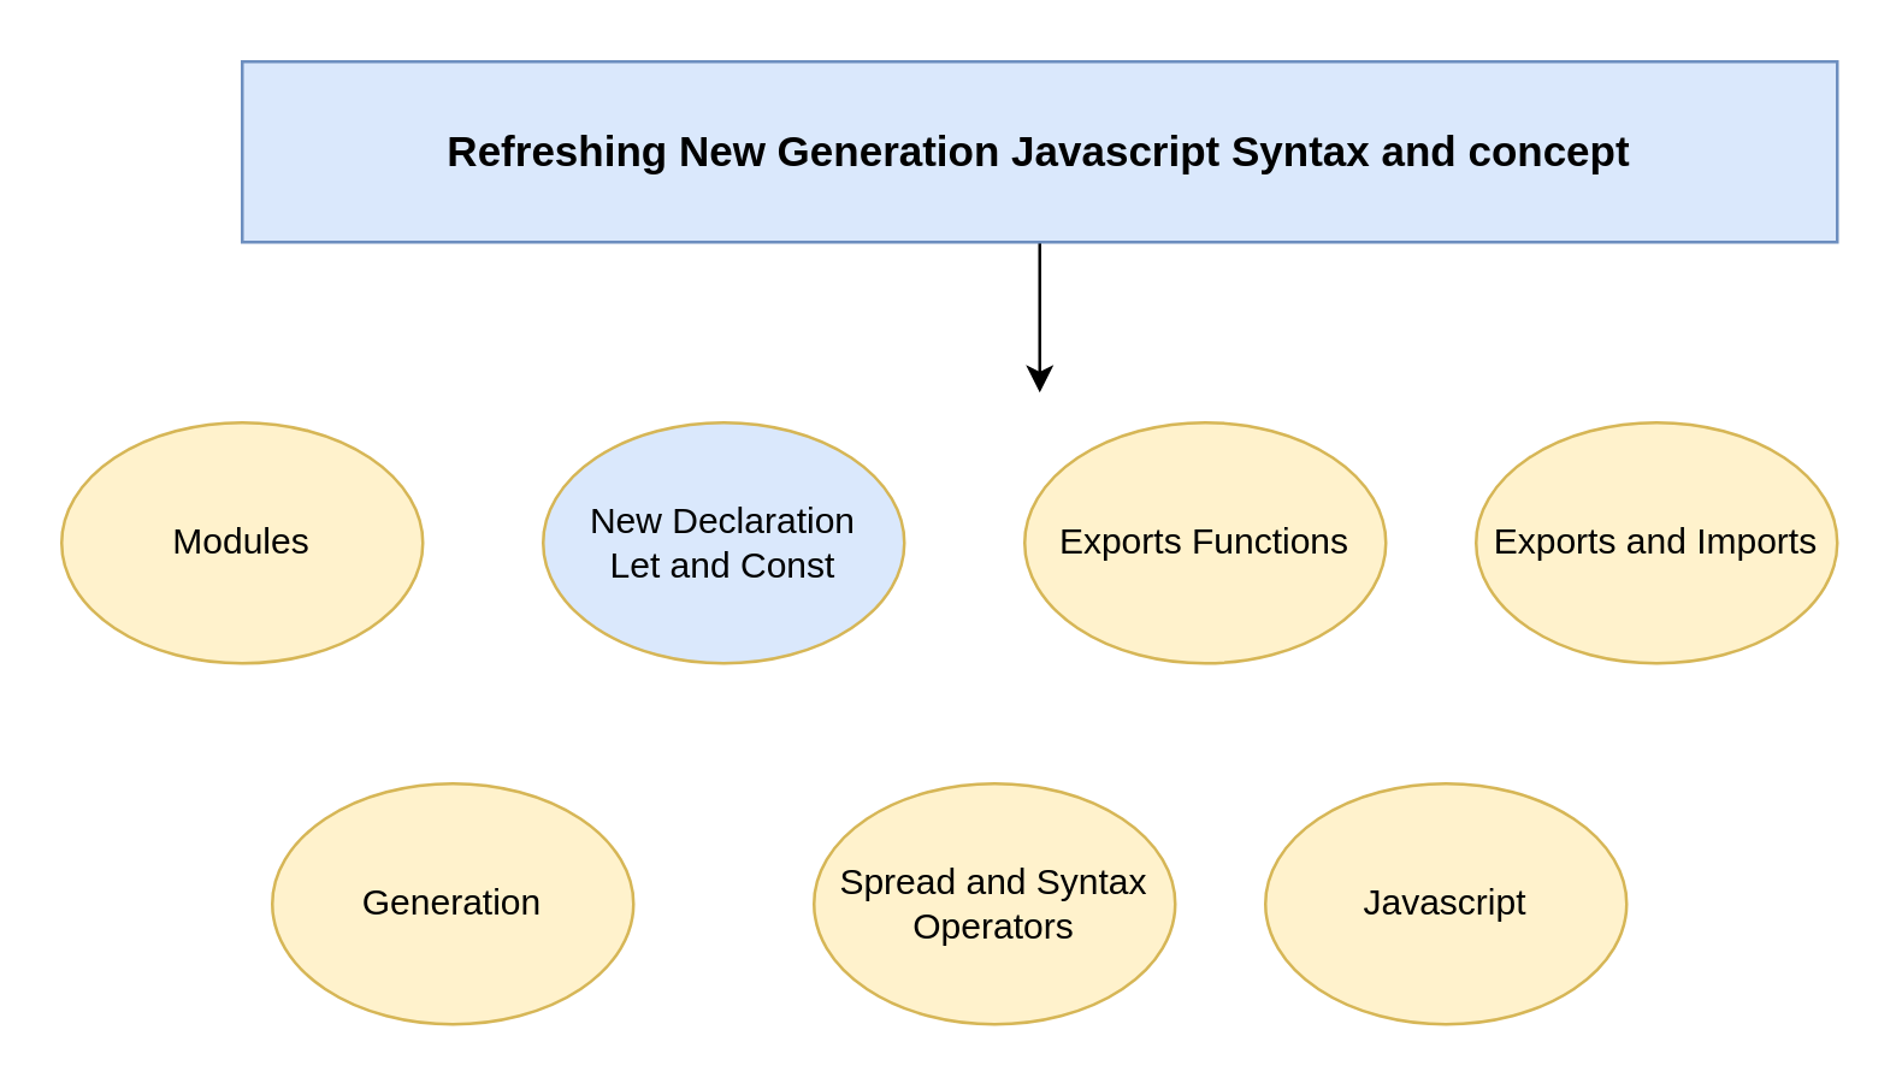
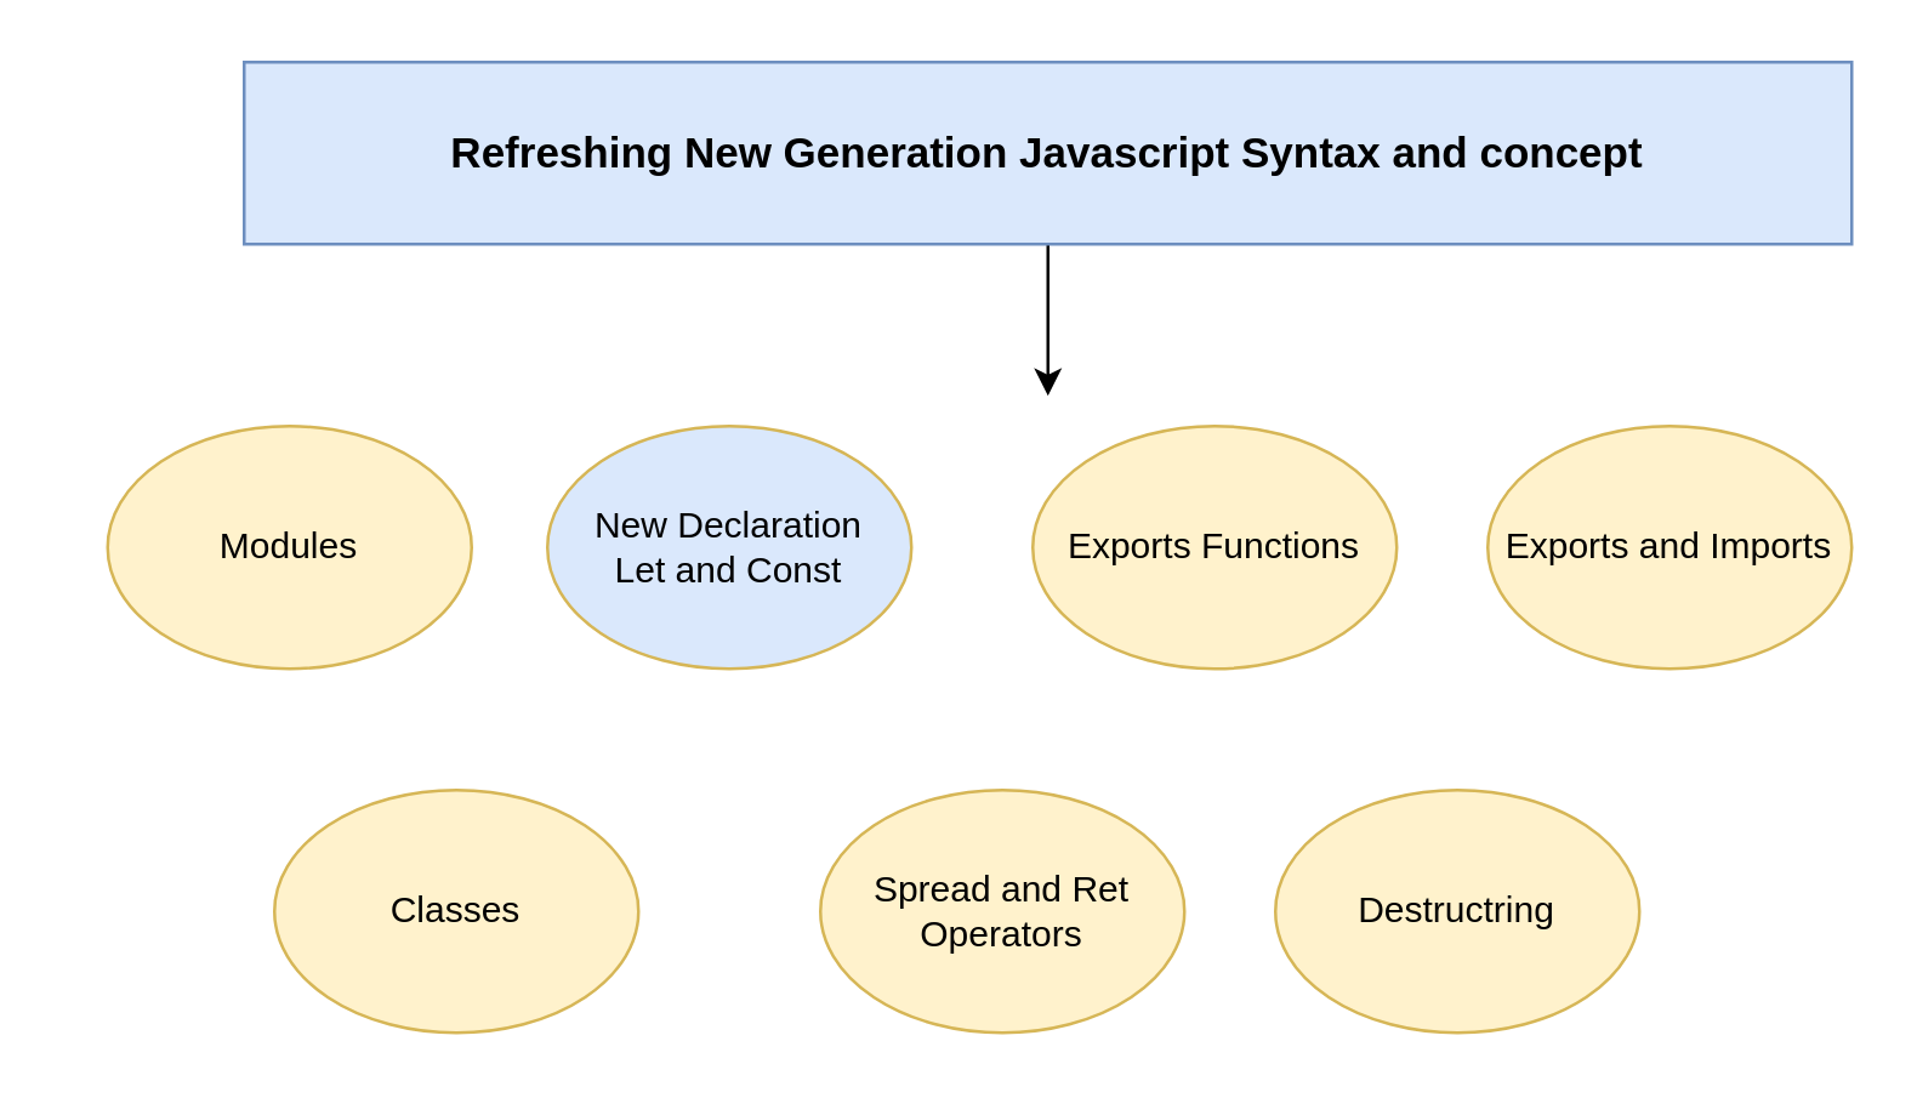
- <mxCell id="4" value="Modules" style="ellipse;whiteSpace=wrap;html=1;fillColor=#fff2cc;strokeColor=#d6b656;" vertex="1" parent="1"><mxGeometry x="20" y="140" width="120" height="80" as="geometry" /></mxCell>
+ <mxCell id="4" value="Modules" style="ellipse;whiteSpace=wrap;html=1;fillColor=#fff2cc;strokeColor=#d6b656;" vertex="1" parent="1"><mxGeometry x="35" y="140" width="120" height="80" as="geometry" /></mxCell>
- <mxCell id="8" value="Generation" style="ellipse;whiteSpace=wrap;html=1;fillColor=#fff2cc;strokeColor=#d6b656;" vertex="1" parent="1"><mxGeometry x="90" y="260" width="120" height="80" as="geometry" /></mxCell>
+ <mxCell id="8" value="Classes" style="ellipse;whiteSpace=wrap;html=1;fillColor=#fff2cc;strokeColor=#d6b656;" vertex="1" parent="1"><mxGeometry x="90" y="260" width="120" height="80" as="geometry" /></mxCell>
- <mxCell id="9" value="Spread and Syntax Operators" style="ellipse;whiteSpace=wrap;html=1;fillColor=#fff2cc;strokeColor=#d6b656;" vertex="1" parent="1"><mxGeometry x="270" y="260" width="120" height="80" as="geometry" /></mxCell>
+ <mxCell id="9" value="Spread and Ret Operators" style="ellipse;whiteSpace=wrap;html=1;fillColor=#fff2cc;strokeColor=#d6b656;" vertex="1" parent="1"><mxGeometry x="270" y="260" width="120" height="80" as="geometry" /></mxCell>
- <mxCell id="10" value="Javascript" style="ellipse;whiteSpace=wrap;html=1;fillColor=#fff2cc;strokeColor=#d6b656;" vertex="1" parent="1"><mxGeometry x="420" y="260" width="120" height="80" as="geometry" /></mxCell>
+ <mxCell id="10" value="Destructring" style="ellipse;whiteSpace=wrap;html=1;fillColor=#fff2cc;strokeColor=#d6b656;" vertex="1" parent="1"><mxGeometry x="420" y="260" width="120" height="80" as="geometry" /></mxCell>
